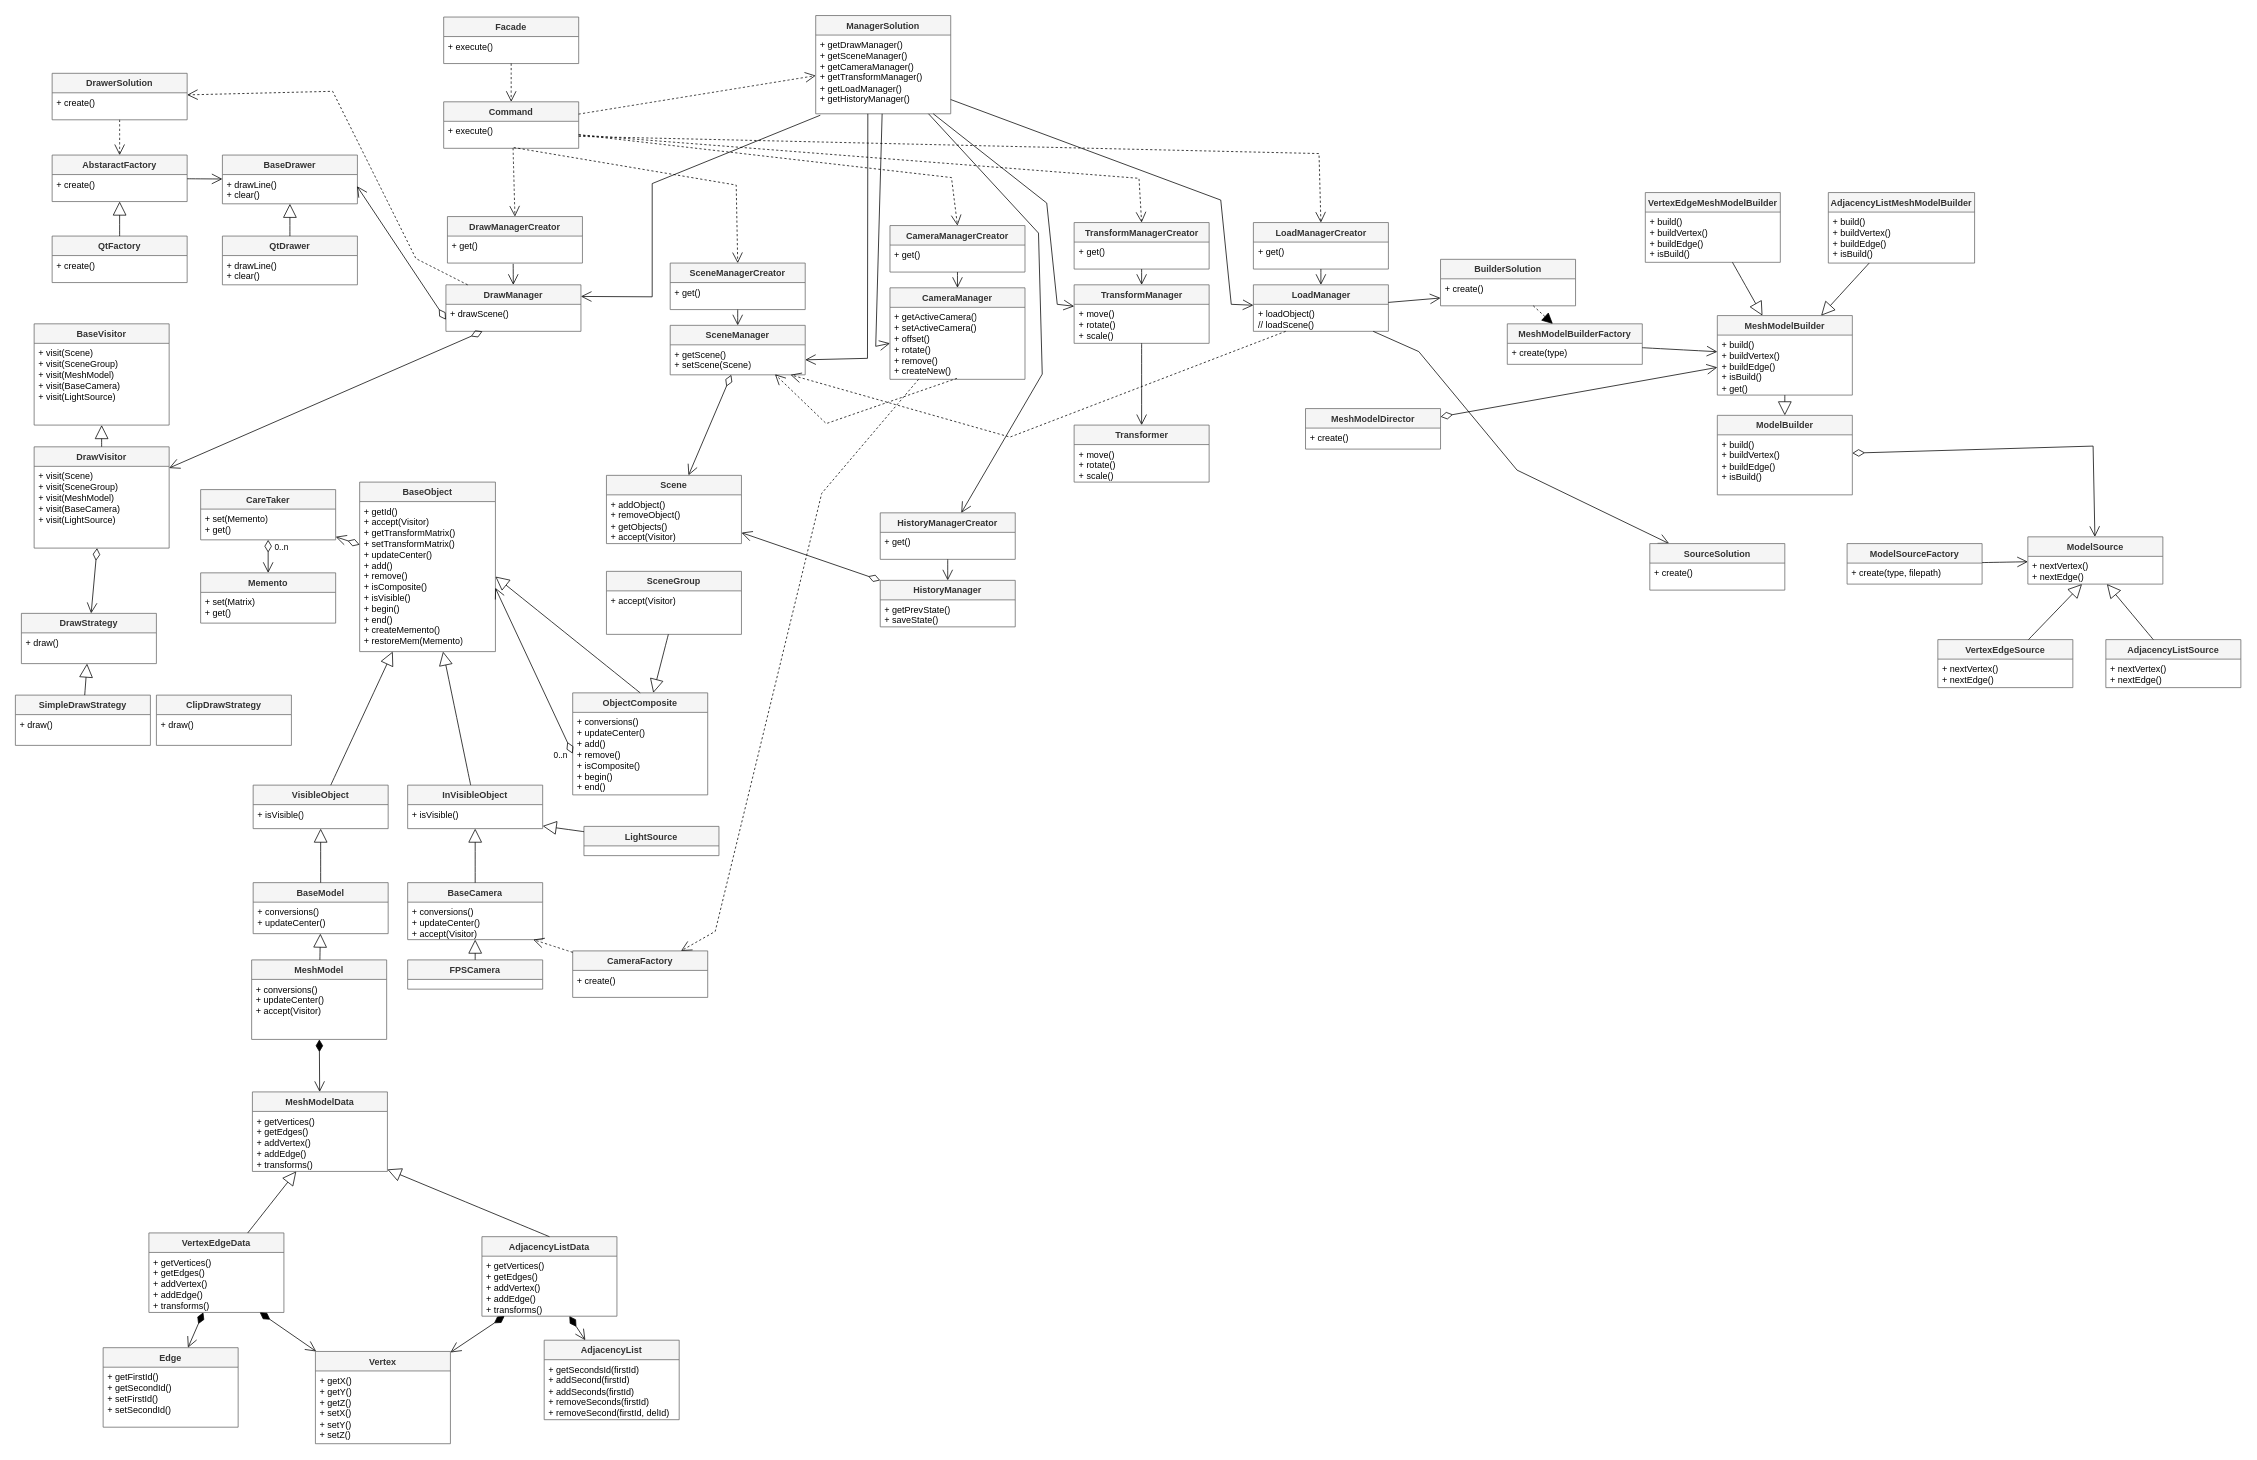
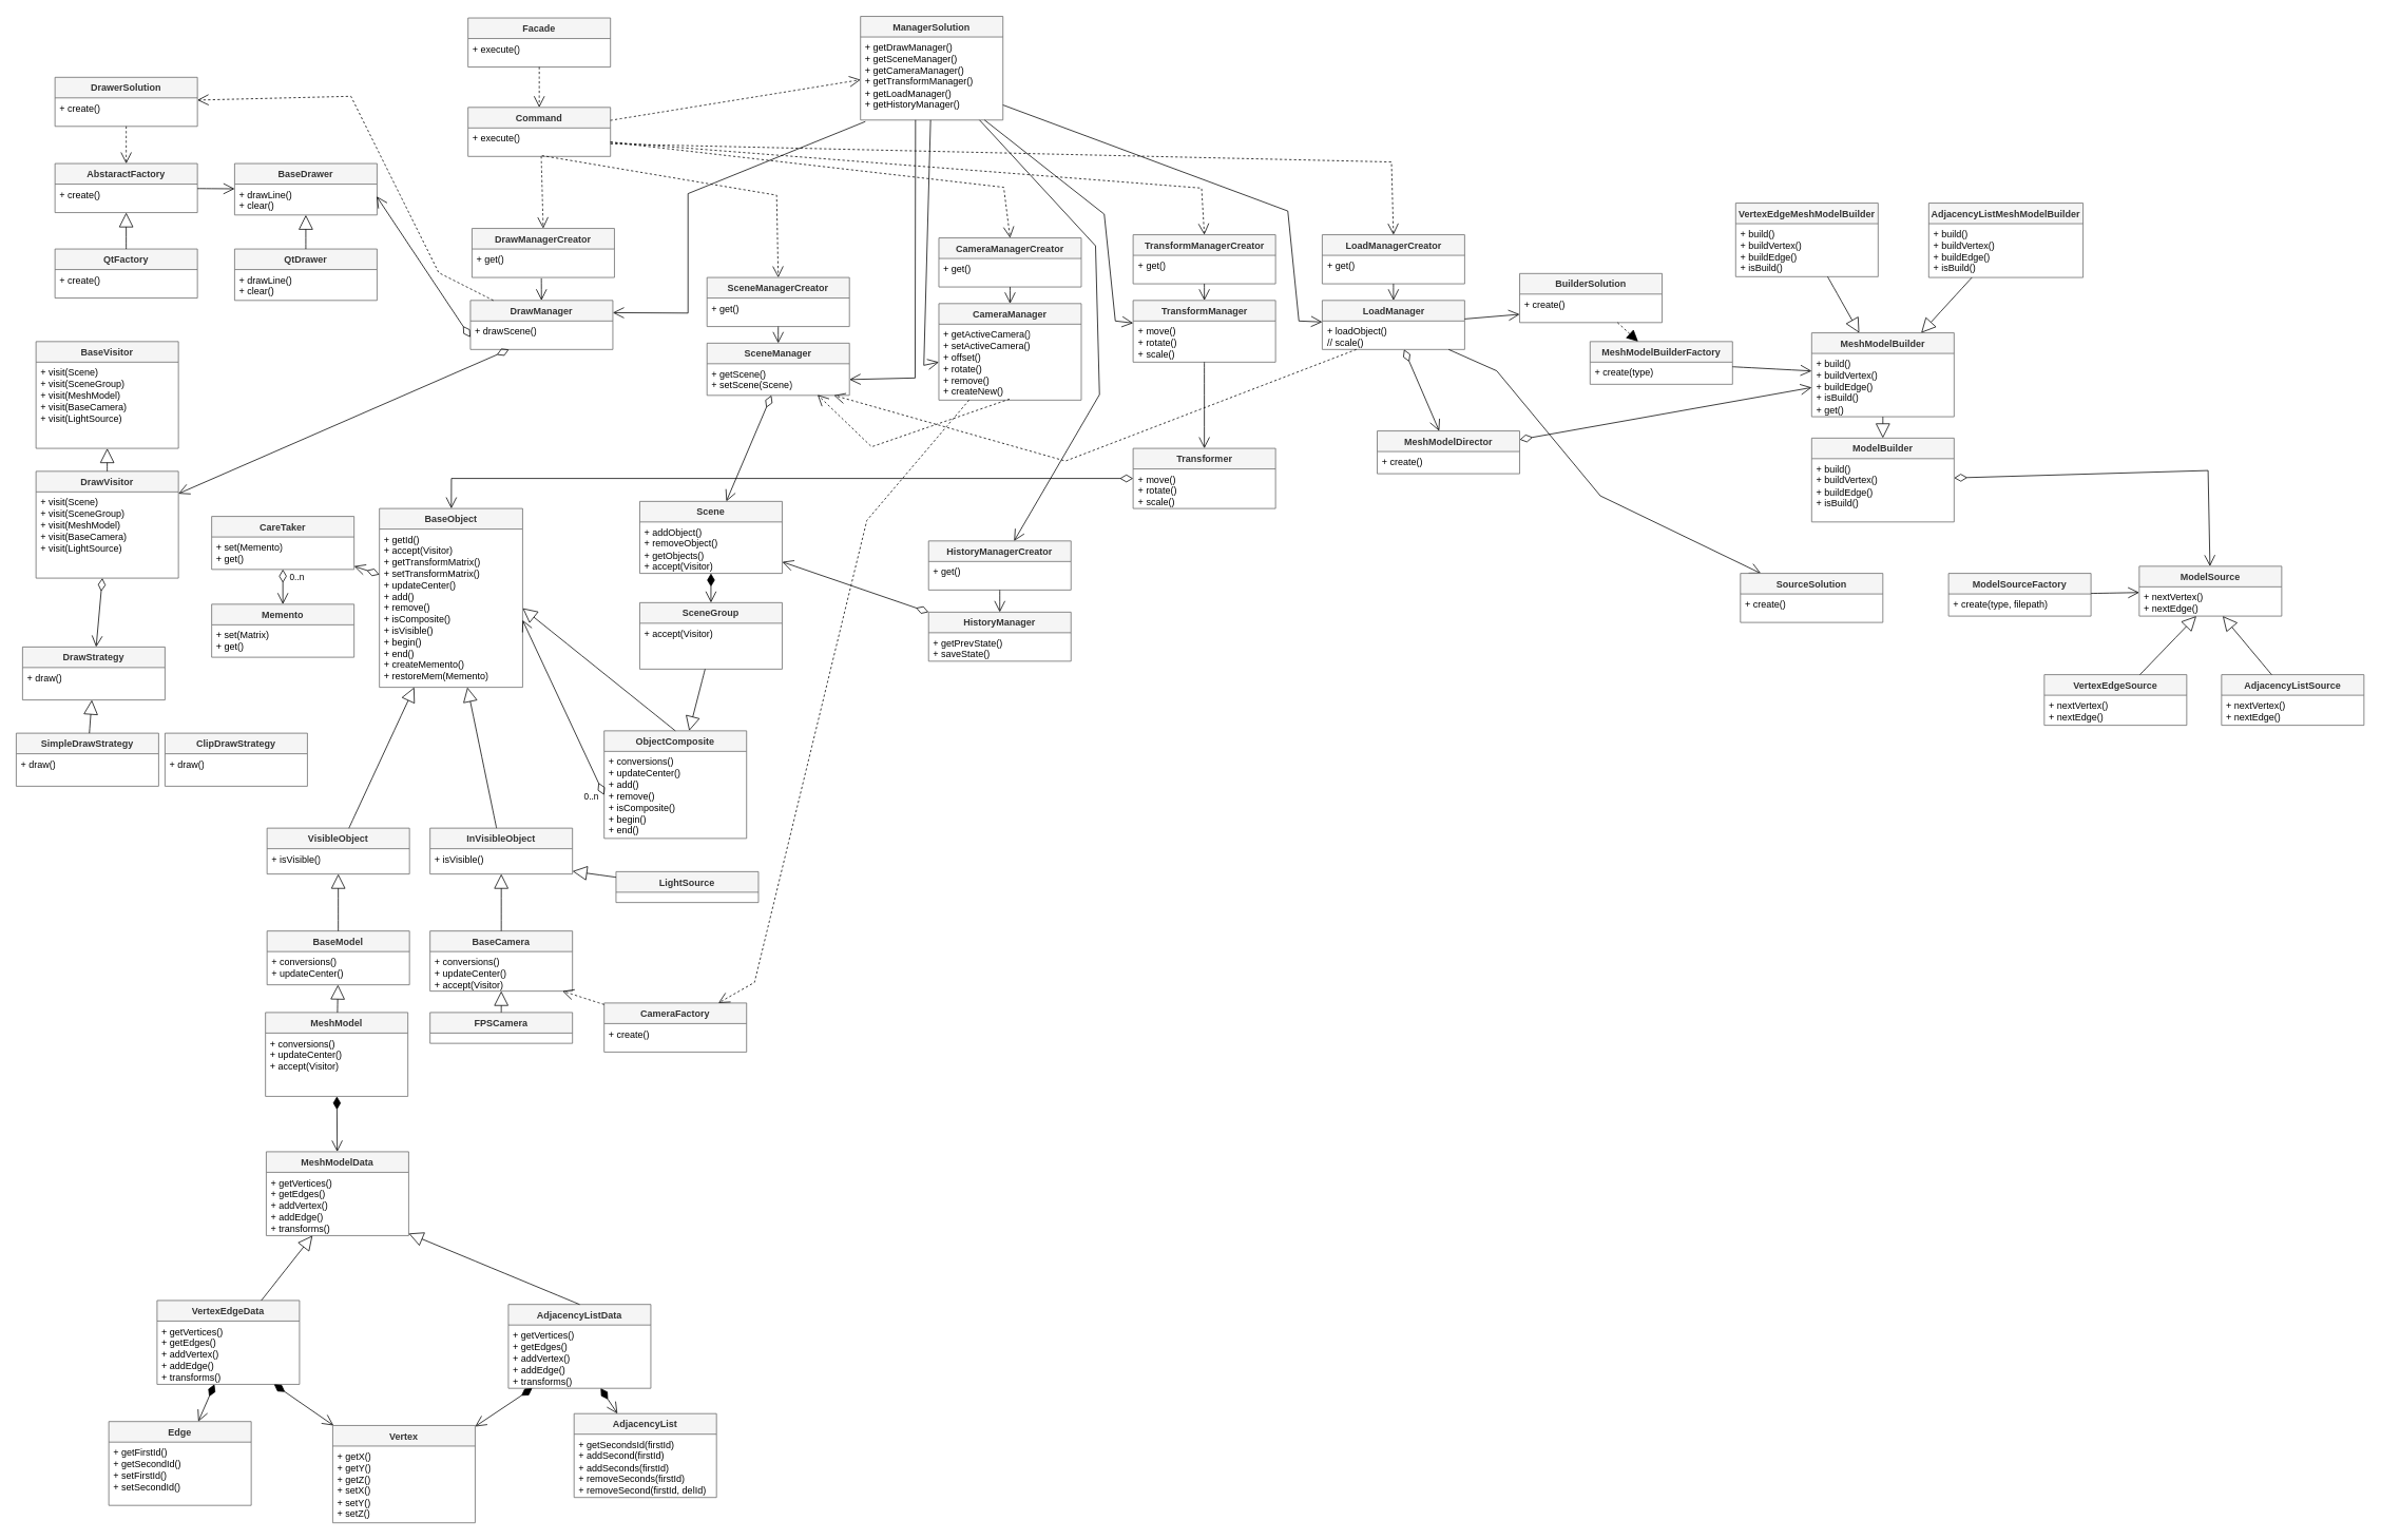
- <mxCell id="18" value="+ loadObject()&lt;div&gt;// loadScene()&lt;/div&gt;" style="text;align=left;verticalAlign=top;spacingLeft=4;spacingRight=4;overflow=hidden;rotatable=0;points=[[0,0.5],[1,0.5]];portConstraint=eastwest;whiteSpace=wrap;html=1;fillColor=none;fontColor=#000000;" parent="17" vertex="1"><mxGeometry y="26" width="180" height="36" as="geometry" /></mxCell>
+ <mxCell id="18" value="+ loadObject()&lt;div&gt;// scale()&lt;/div&gt;" style="text;align=left;verticalAlign=top;spacingLeft=4;spacingRight=4;overflow=hidden;rotatable=0;points=[[0,0.5],[1,0.5]];portConstraint=eastwest;whiteSpace=wrap;html=1;fillColor=none;fontColor=#000000;" parent="17" vertex="1"><mxGeometry y="26" width="180" height="36" as="geometry" /></mxCell>
+ <mxCell id="126" value="" style="endArrow=open;html=1;endSize=12;startArrow=diamondThin;startSize=14;startFill=0;align=left;verticalAlign=bottom;rounded=0;fontSize=12;" parent="1" source="17" target="108" edge="1"><mxGeometry x="-1" y="3" relative="1" as="geometry"><mxPoint x="1971" y="573" as="sourcePoint" /><mxPoint x="1760.5" y="492" as="targetPoint" /></mxGeometry></mxCell>
+ <mxCell id="179" value="" style="endArrow=open;html=1;endSize=12;startArrow=diamondThin;startSize=14;startFill=0;align=left;verticalAlign=bottom;rounded=0;fontSize=12;" edge="1" parent="1" source="177" target="62"><mxGeometry x="-1" y="3" relative="1" as="geometry"><mxPoint x="1011" y="600" as="sourcePoint" /><mxPoint x="1171" y="600" as="targetPoint" /><Array as="points"><mxPoint x="570" y="604" /></Array></mxGeometry></mxCell>
+ <mxCell id="140" value="" style="endArrow=open;html=1;endSize=12;startArrow=diamondThin;startSize=14;startFill=1;align=left;verticalAlign=bottom;rounded=0;fontSize=12;" parent="1" source="59" target="151" edge="1"><mxGeometry x="-1" y="3" relative="1" as="geometry"><mxPoint x="920" y="832" as="sourcePoint" /><mxPoint x="924" y="747" as="targetPoint" /></mxGeometry></mxCell>
